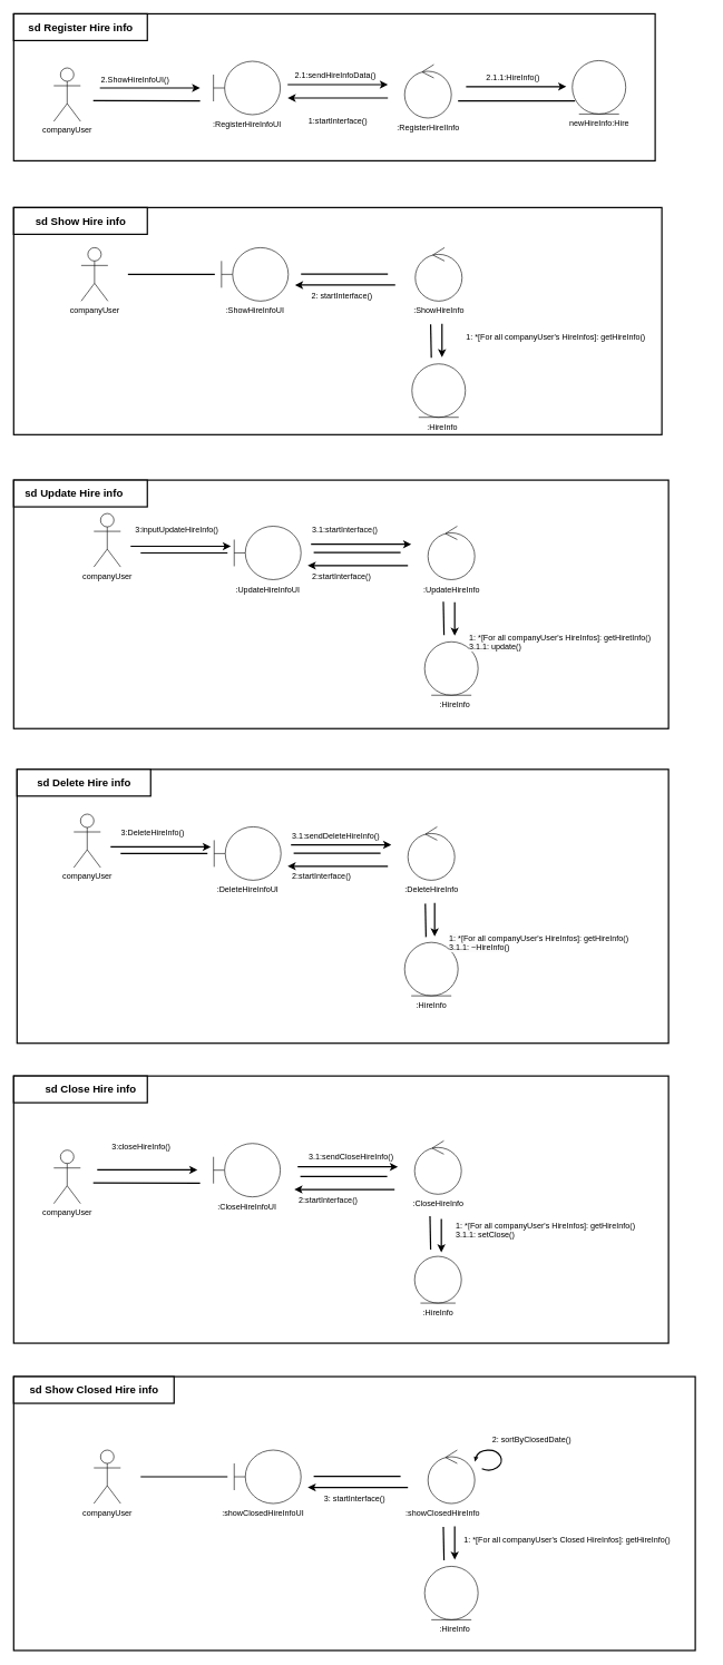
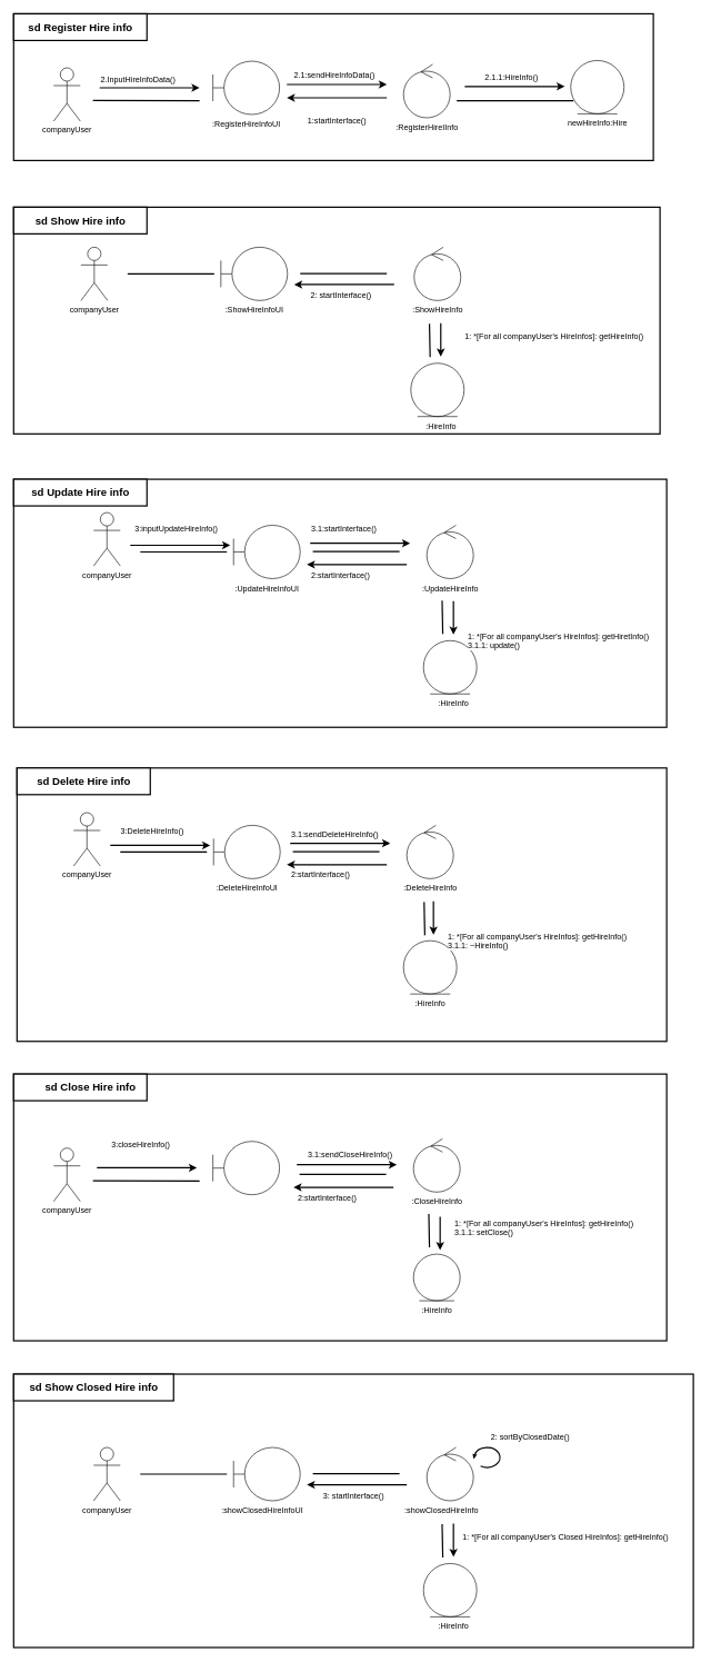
- <mxCell id="10" value="2.ShowHireInfoUI()" style="text;html=1;resizable=0;autosize=1;align=left;verticalAlign=middle;points=[];fillColor=none;strokeColor=none;rounded=0;" vertex="1" parent="1"><mxGeometry x="149" y="104" width="140" height="30" as="geometry" /></mxCell>
+ <mxCell id="10" value="2.InputHireInfoData()" style="text;html=1;resizable=0;autosize=1;align=left;verticalAlign=middle;points=[];fillColor=none;strokeColor=none;rounded=0;" vertex="1" parent="1"><mxGeometry x="149" y="104" width="140" height="30" as="geometry" /></mxCell>
- <mxCell id="39" value="&lt;font style=&quot;font-size: 16px;&quot;&gt;&lt;b&gt;sd Update&amp;nbsp;&lt;/b&gt;&lt;b style=&quot;border-color: var(--border-color);&quot;&gt;Hire&amp;nbsp;&lt;/b&gt;&lt;b&gt;info&lt;/b&gt;&lt;/font&gt;" style="text;html=1;resizable=0;autosize=1;align=center;verticalAlign=middle;points=[];fillColor=none;strokeColor=none;rounded=0;strokeWidth=2;" vertex="1" parent="1"><mxGeometry x="25" y="723" width="170" height="30" as="geometry" /></mxCell>
+ <mxCell id="39" value="&lt;font style=&quot;font-size: 16px;&quot;&gt;&lt;b&gt;sd Update&amp;nbsp;&lt;/b&gt;&lt;b style=&quot;border-color: var(--border-color);&quot;&gt;Hire&amp;nbsp;&lt;/b&gt;&lt;b&gt;info&lt;/b&gt;&lt;/font&gt;" style="text;html=1;resizable=0;autosize=1;align=center;verticalAlign=middle;points=[];fillColor=none;strokeColor=none;rounded=0;strokeWidth=2;" vertex="1" parent="1"><mxGeometry x="35" y="723" width="170" height="30" as="geometry" /></mxCell>
- <mxCell id="89" value=":CloseHireInfoUI" style="text;html=1;resizable=0;autosize=1;align=center;verticalAlign=middle;points=[];fillColor=none;strokeColor=none;rounded=0;" vertex="1" parent="1"><mxGeometry x="314" y="1791" width="110" height="30" as="geometry" /></mxCell>
